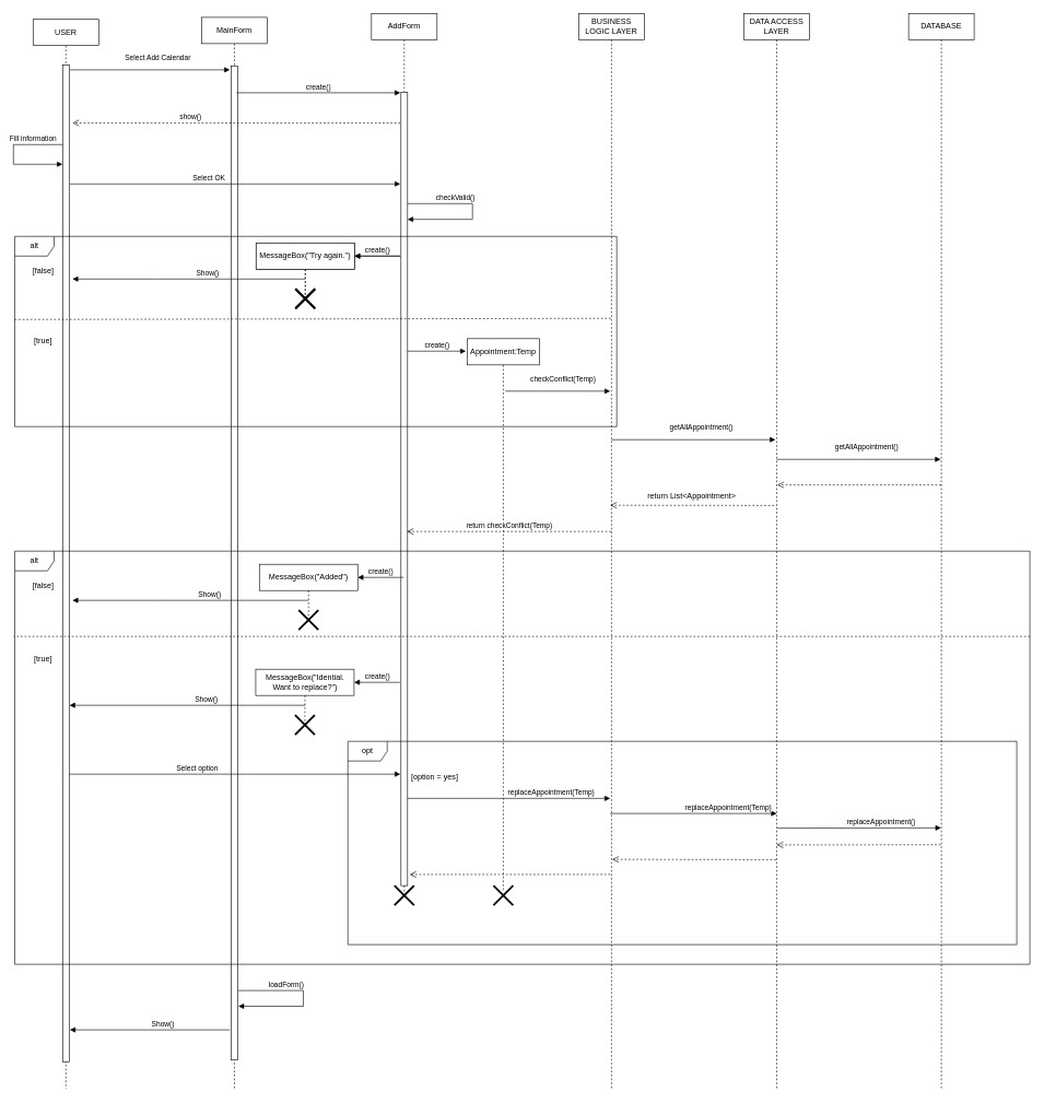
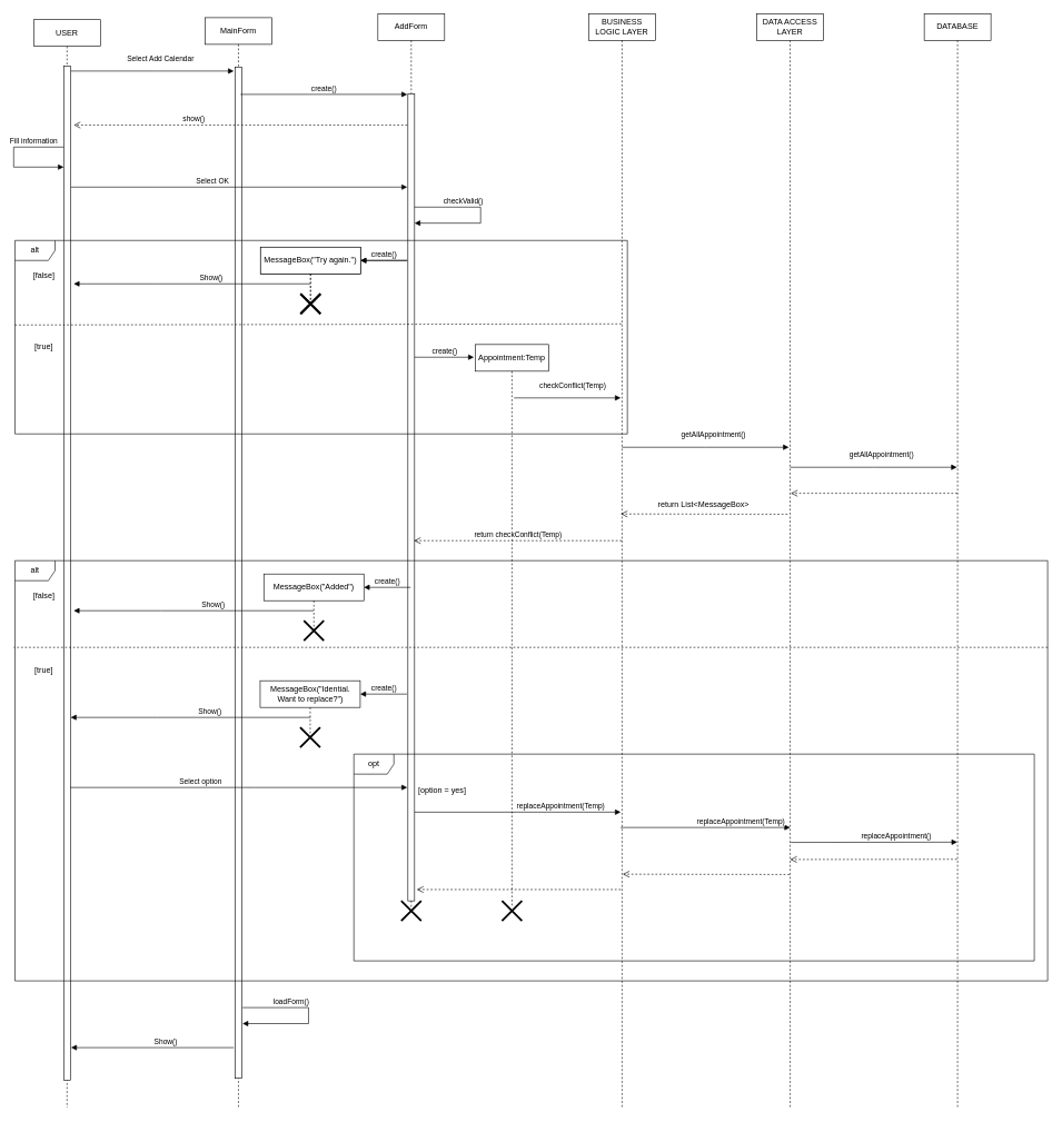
- <mxCell id="32" value="return List&amp;lt;Appointment&amp;gt;" style="text;html=1;align=center;verticalAlign=middle;resizable=0;points=[];autosize=1;strokeColor=none;fillColor=none;" vertex="1" parent="1"><mxGeometry x="974" y="741" width="160" height="30" as="geometry" /></mxCell>
+ <mxCell id="32" value="return List&amp;lt;MessageBox&amp;gt;" style="text;html=1;align=center;verticalAlign=middle;resizable=0;points=[];autosize=1;strokeColor=none;fillColor=none;" vertex="1" parent="1"><mxGeometry x="974" y="741" width="160" height="30" as="geometry" /></mxCell>
